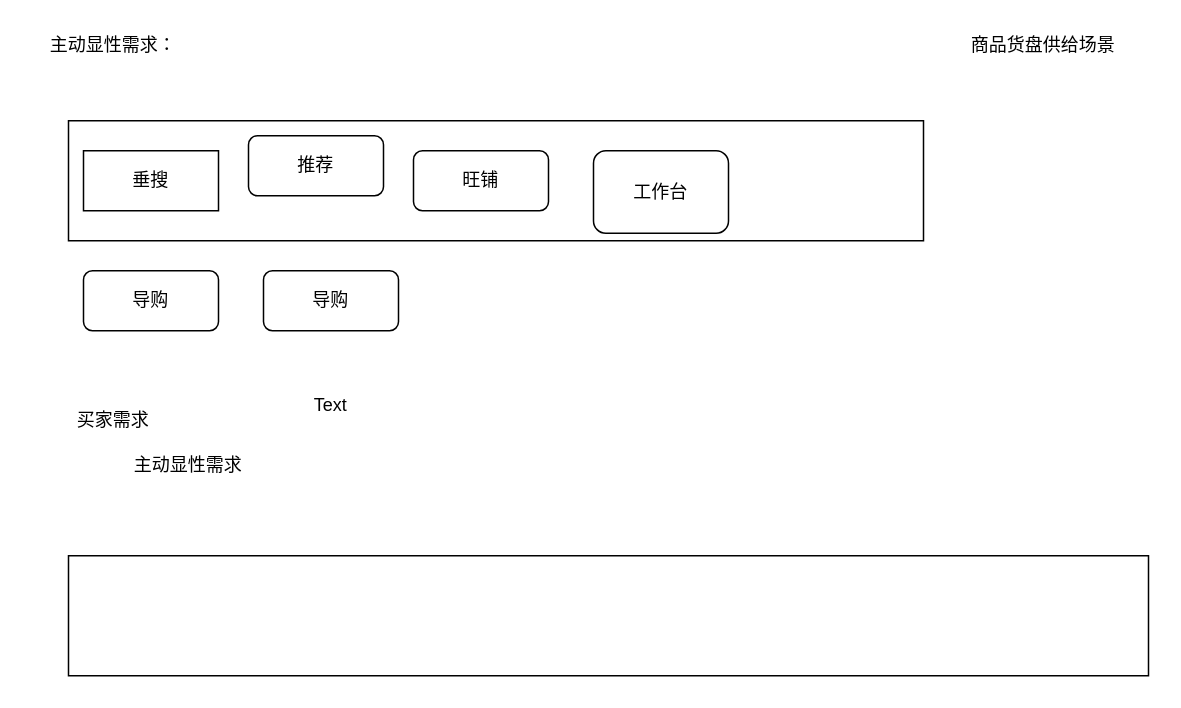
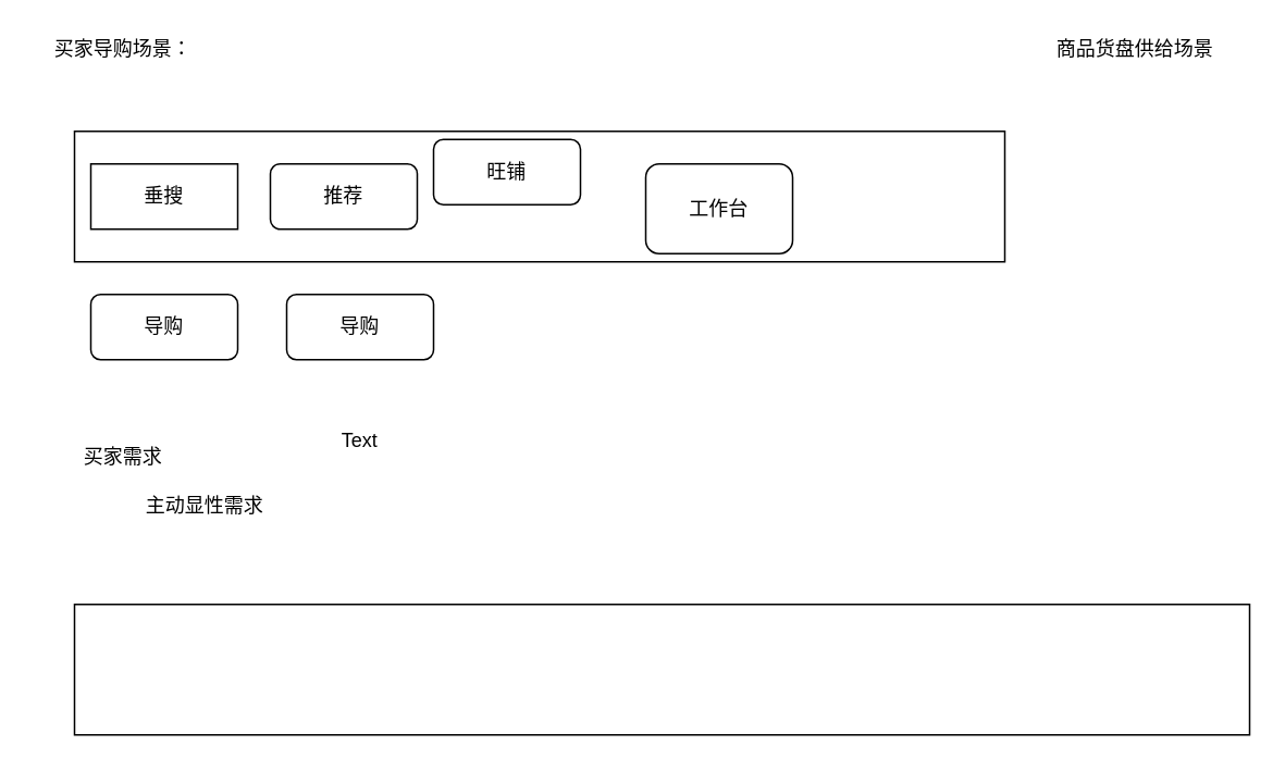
- <mxCell id="5" value="主动显性需求：" style="text;html=1;strokeColor=none;fillColor=none;align=center;verticalAlign=middle;whiteSpace=wrap;rounded=0;" parent="1" vertex="1"><mxGeometry x="20" y="20" width="110" height="20" as="geometry" /></mxCell>
+ <mxCell id="5" value="买家导购场景：" style="text;html=1;strokeColor=none;fillColor=none;align=center;verticalAlign=middle;whiteSpace=wrap;rounded=0;" parent="1" vertex="1"><mxGeometry x="20" y="20" width="110" height="20" as="geometry" /></mxCell>
- <mxCell id="12" value="推荐" style="rounded=1;whiteSpace=wrap;html=1;" vertex="1" parent="1"><mxGeometry x="165" y="90" width="90" height="40" as="geometry" /></mxCell>
+ <mxCell id="12" value="推荐" style="rounded=1;whiteSpace=wrap;html=1;" vertex="1" parent="1"><mxGeometry x="165" y="100" width="90" height="40" as="geometry" /></mxCell>
- <mxCell id="13" value="旺铺" style="rounded=1;whiteSpace=wrap;html=1;" vertex="1" parent="1"><mxGeometry x="275" y="100" width="90" height="40" as="geometry" /></mxCell>
+ <mxCell id="13" value="旺铺" style="rounded=1;whiteSpace=wrap;html=1;" vertex="1" parent="1"><mxGeometry x="265" y="85" width="90" height="40" as="geometry" /></mxCell>
